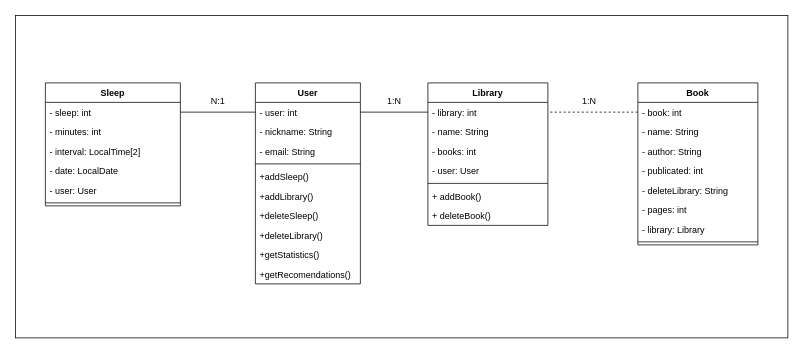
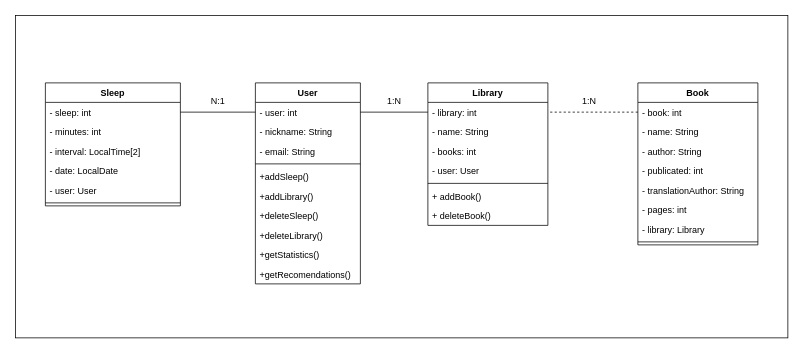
- <mxCell id="34" value="- deleteLibrary: String" style="text;strokeColor=none;fillColor=none;align=left;verticalAlign=top;spacingLeft=4;spacingRight=4;overflow=hidden;rotatable=0;points=[[0,0.5],[1,0.5]];portConstraint=eastwest;" parent="29" vertex="1"><mxGeometry y="130" width="160" height="26" as="geometry" /></mxCell>
+ <mxCell id="34" value="- translationAuthor: String" style="text;strokeColor=none;fillColor=none;align=left;verticalAlign=top;spacingLeft=4;spacingRight=4;overflow=hidden;rotatable=0;points=[[0,0.5],[1,0.5]];portConstraint=eastwest;" parent="29" vertex="1"><mxGeometry y="130" width="160" height="26" as="geometry" /></mxCell>
